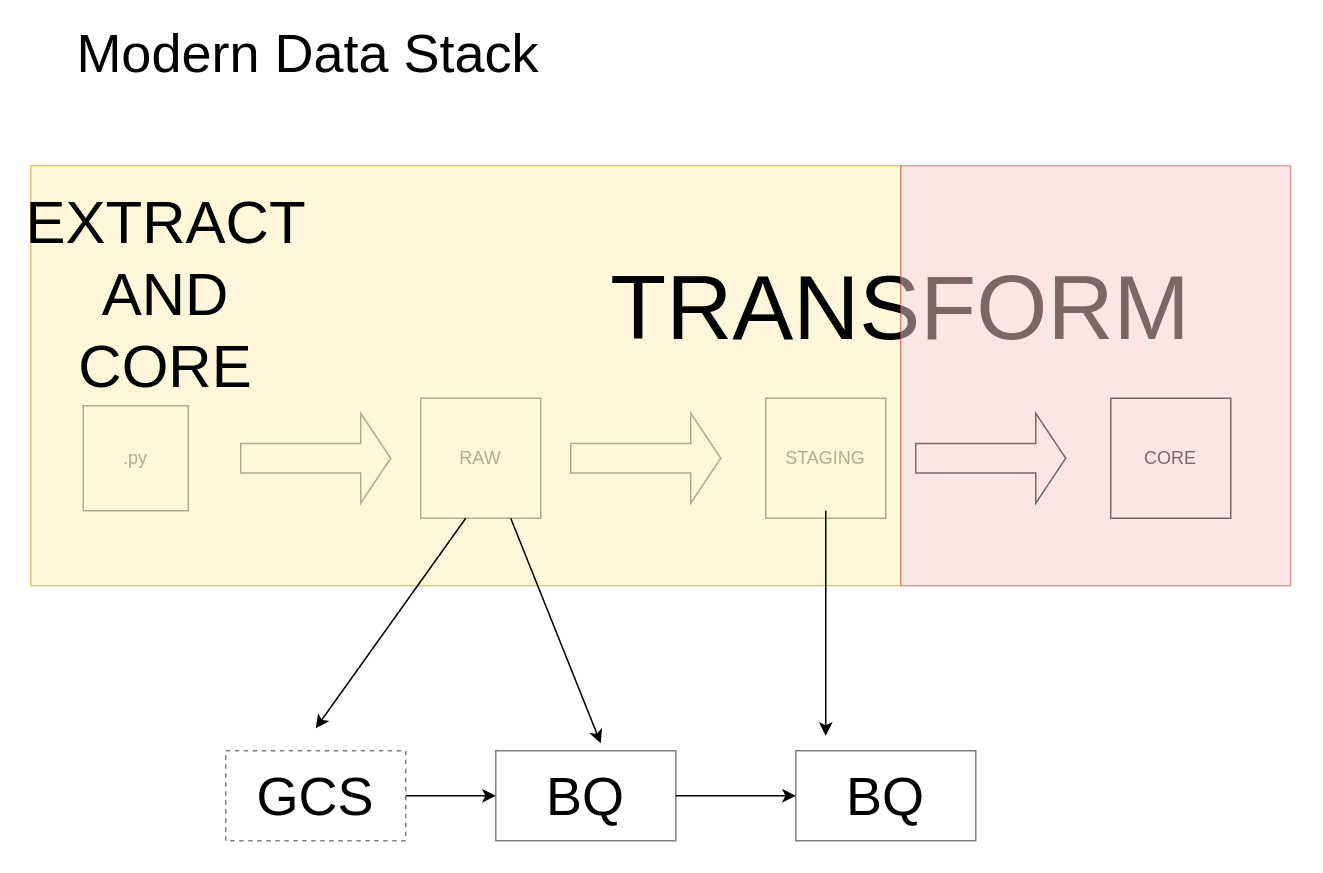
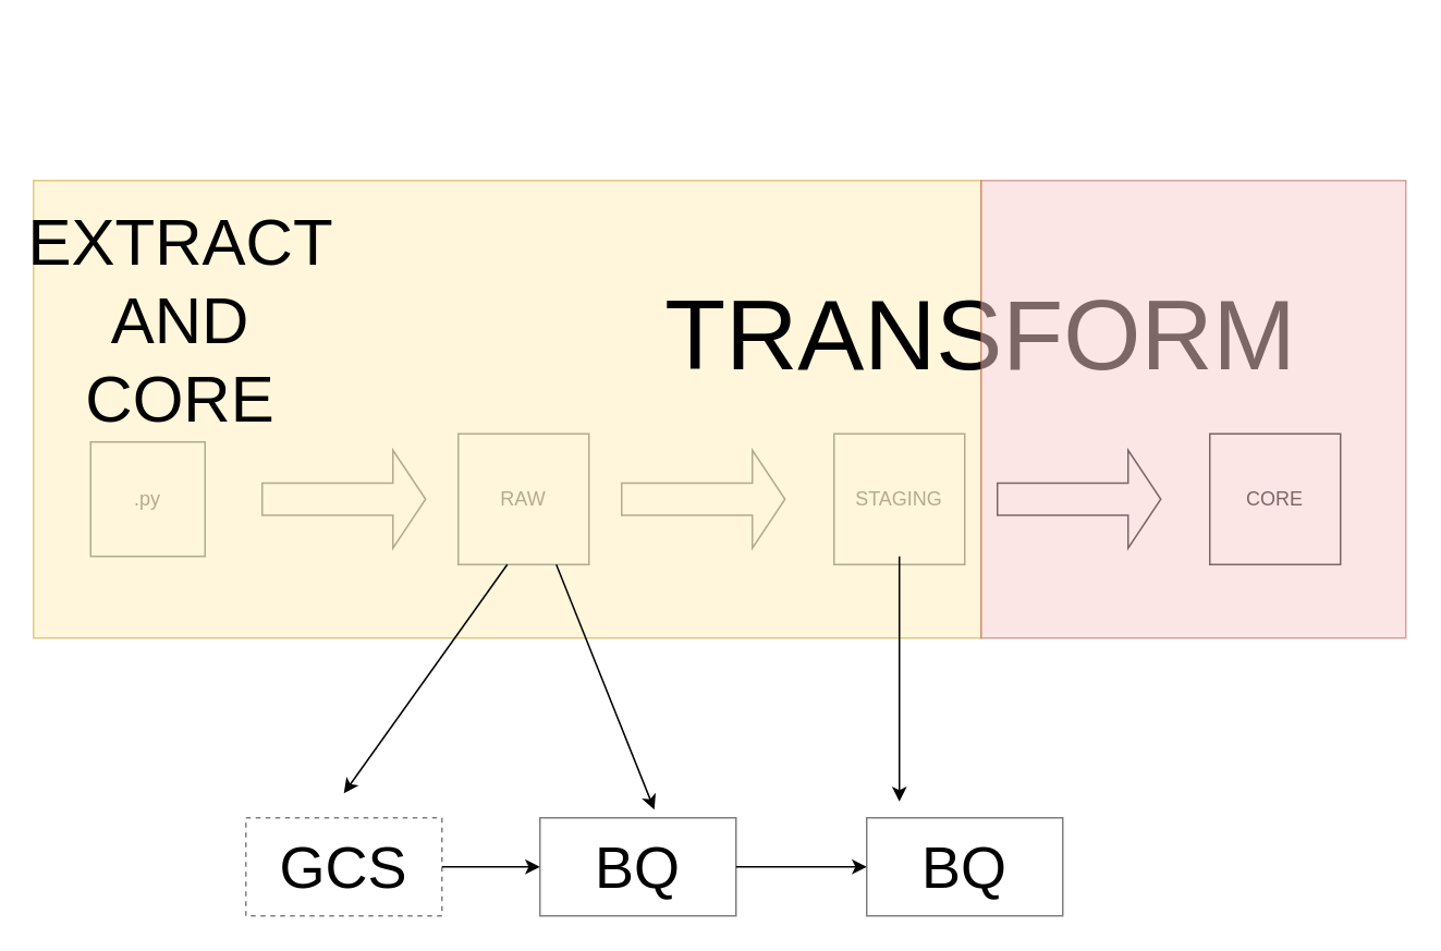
- <mxCell id="21" value="Modern Data Stack" style="text;html=1;strokeColor=none;fillColor=none;align=center;verticalAlign=middle;whiteSpace=wrap;rounded=0;fontSize=36;opacity=50;" vertex="1" parent="1"><mxGeometry x="30" y="20" width="350" height="30" as="geometry" /></mxCell>
